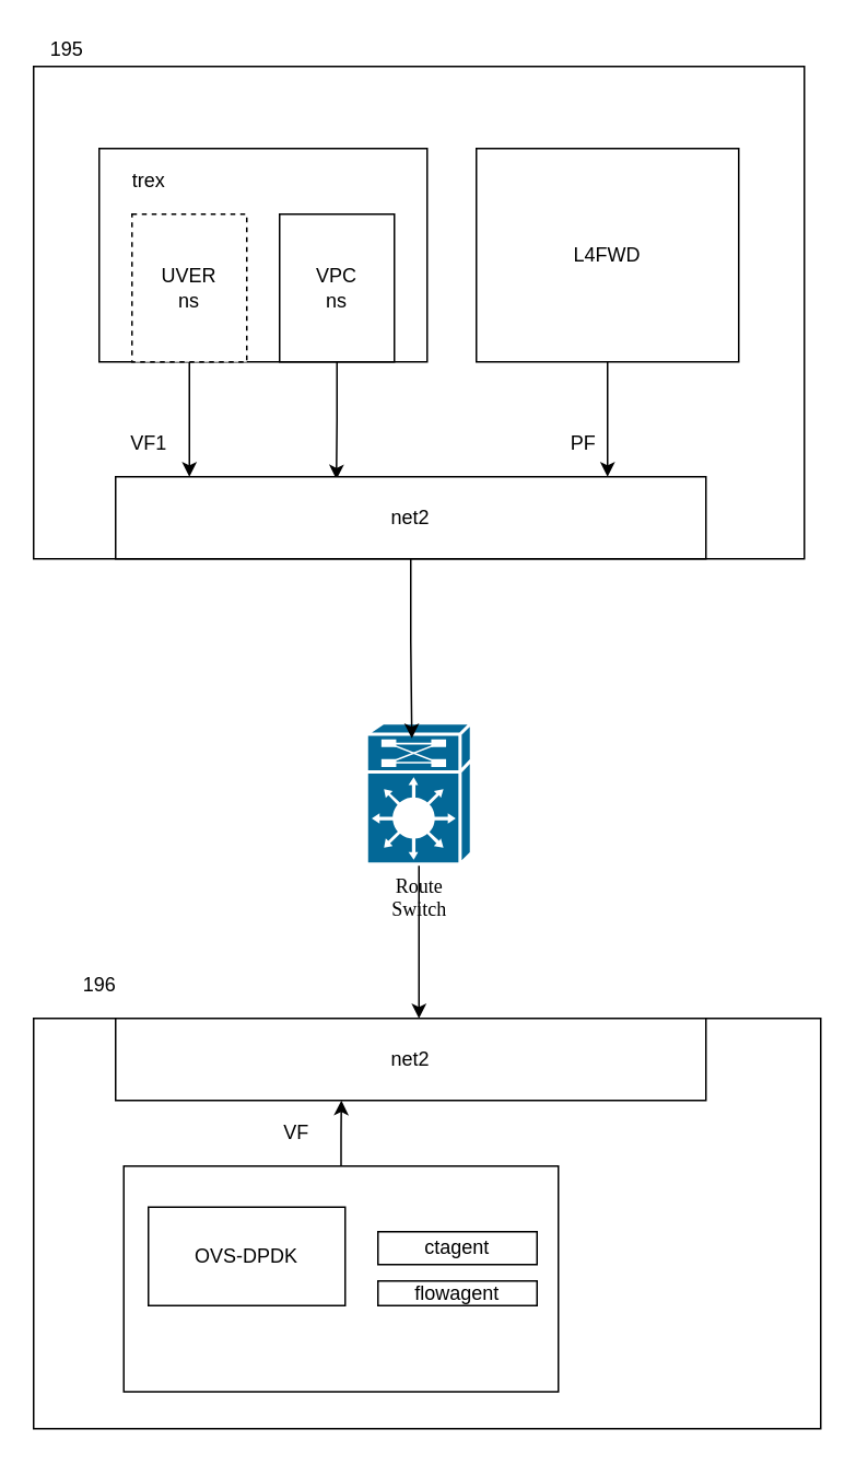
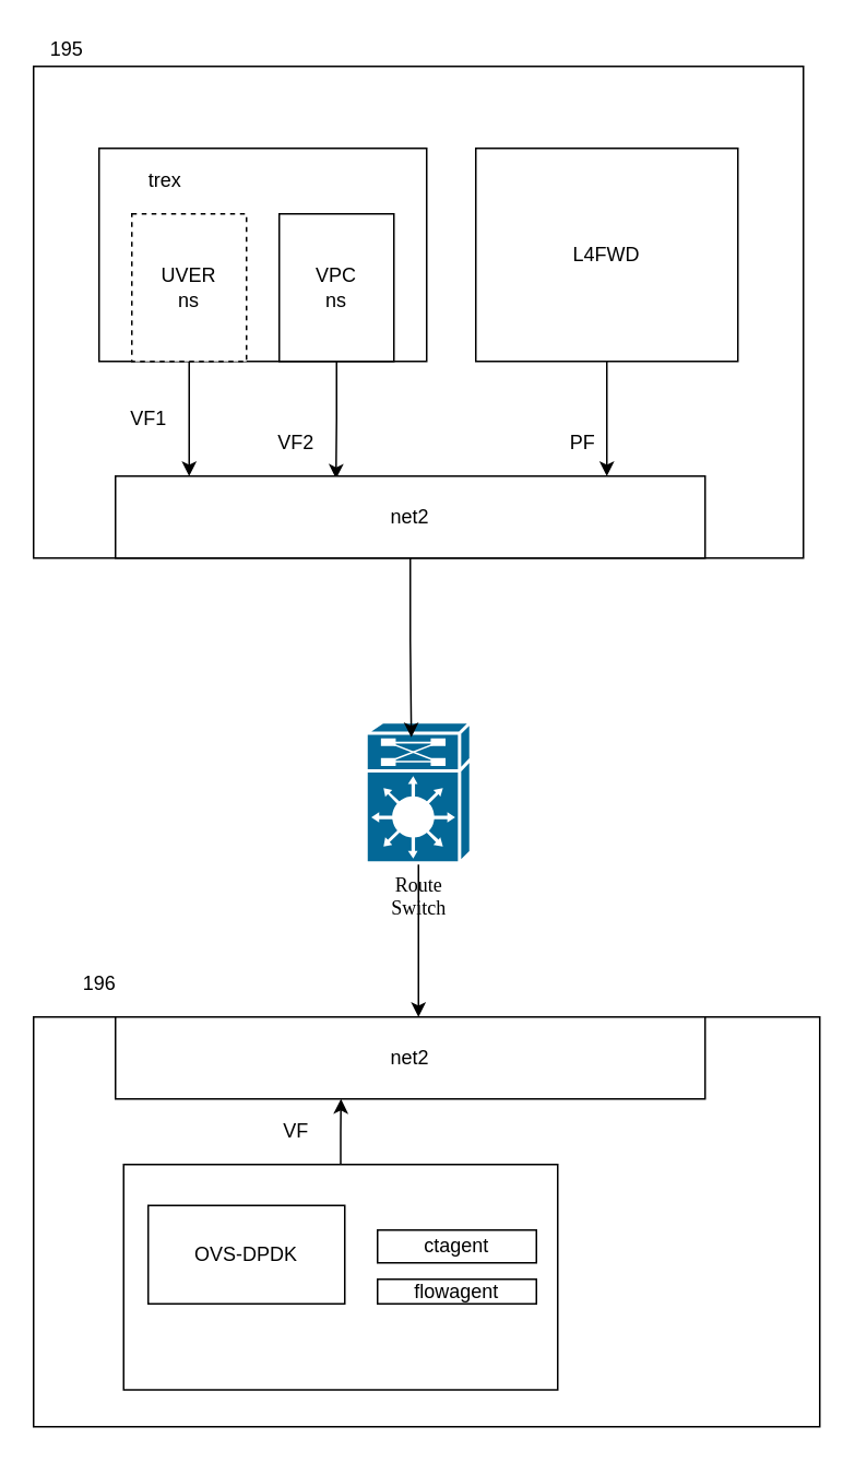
- <mxCell id="5" value="trex" style="text;html=1;resizable=0;autosize=1;align=center;verticalAlign=middle;points=[];fillColor=none;strokeColor=none;rounded=0;" vertex="1" parent="1"><mxGeometry x="70" y="100" width="40" height="20" as="geometry" /></mxCell>
+ <mxCell id="5" value="trex" style="text;html=1;resizable=0;autosize=1;align=center;verticalAlign=middle;points=[];fillColor=none;strokeColor=none;rounded=0;" vertex="1" parent="1"><mxGeometry x="80" y="100" width="40" height="20" as="geometry" /></mxCell>
- <mxCell id="18" value="VF1" style="text;html=1;resizable=0;autosize=1;align=center;verticalAlign=middle;points=[];fillColor=none;strokeColor=none;rounded=0;" vertex="1" parent="1"><mxGeometry x="70" y="260" width="40" height="20" as="geometry" /></mxCell>
+ <mxCell id="18" value="VF1" style="text;html=1;resizable=0;autosize=1;align=center;verticalAlign=middle;points=[];fillColor=none;strokeColor=none;rounded=0;" vertex="1" parent="1"><mxGeometry x="70" y="245" width="40" height="20" as="geometry" /></mxCell>
+ <mxCell id="19" value="VF2" style="text;html=1;resizable=0;autosize=1;align=center;verticalAlign=middle;points=[];fillColor=none;strokeColor=none;rounded=0;" vertex="1" parent="1"><mxGeometry x="160" y="260" width="40" height="20" as="geometry" /></mxCell>
